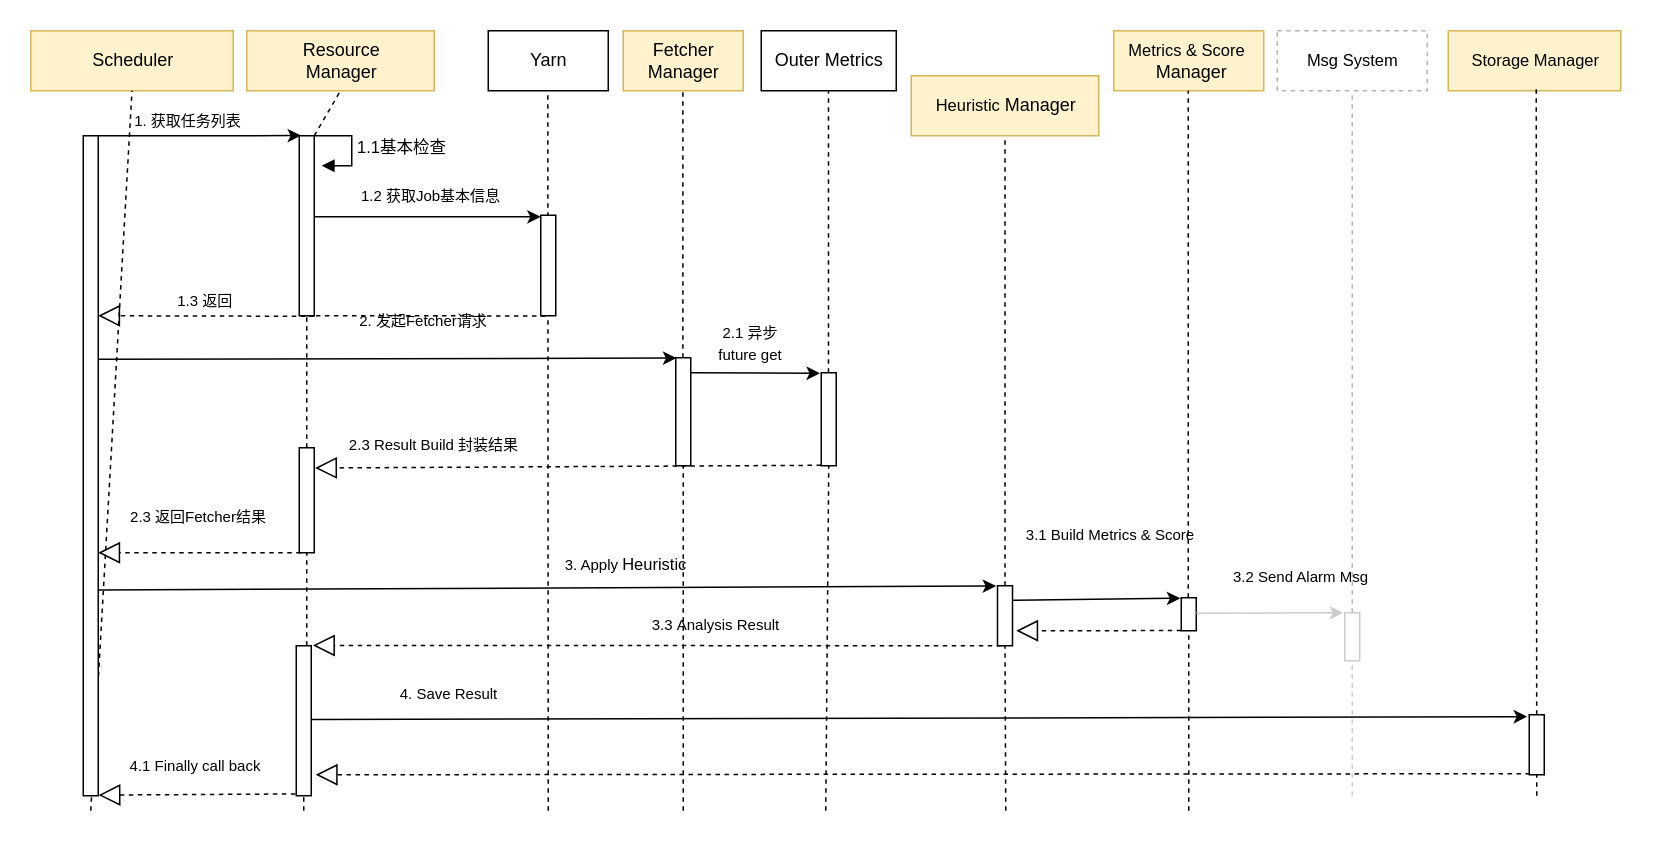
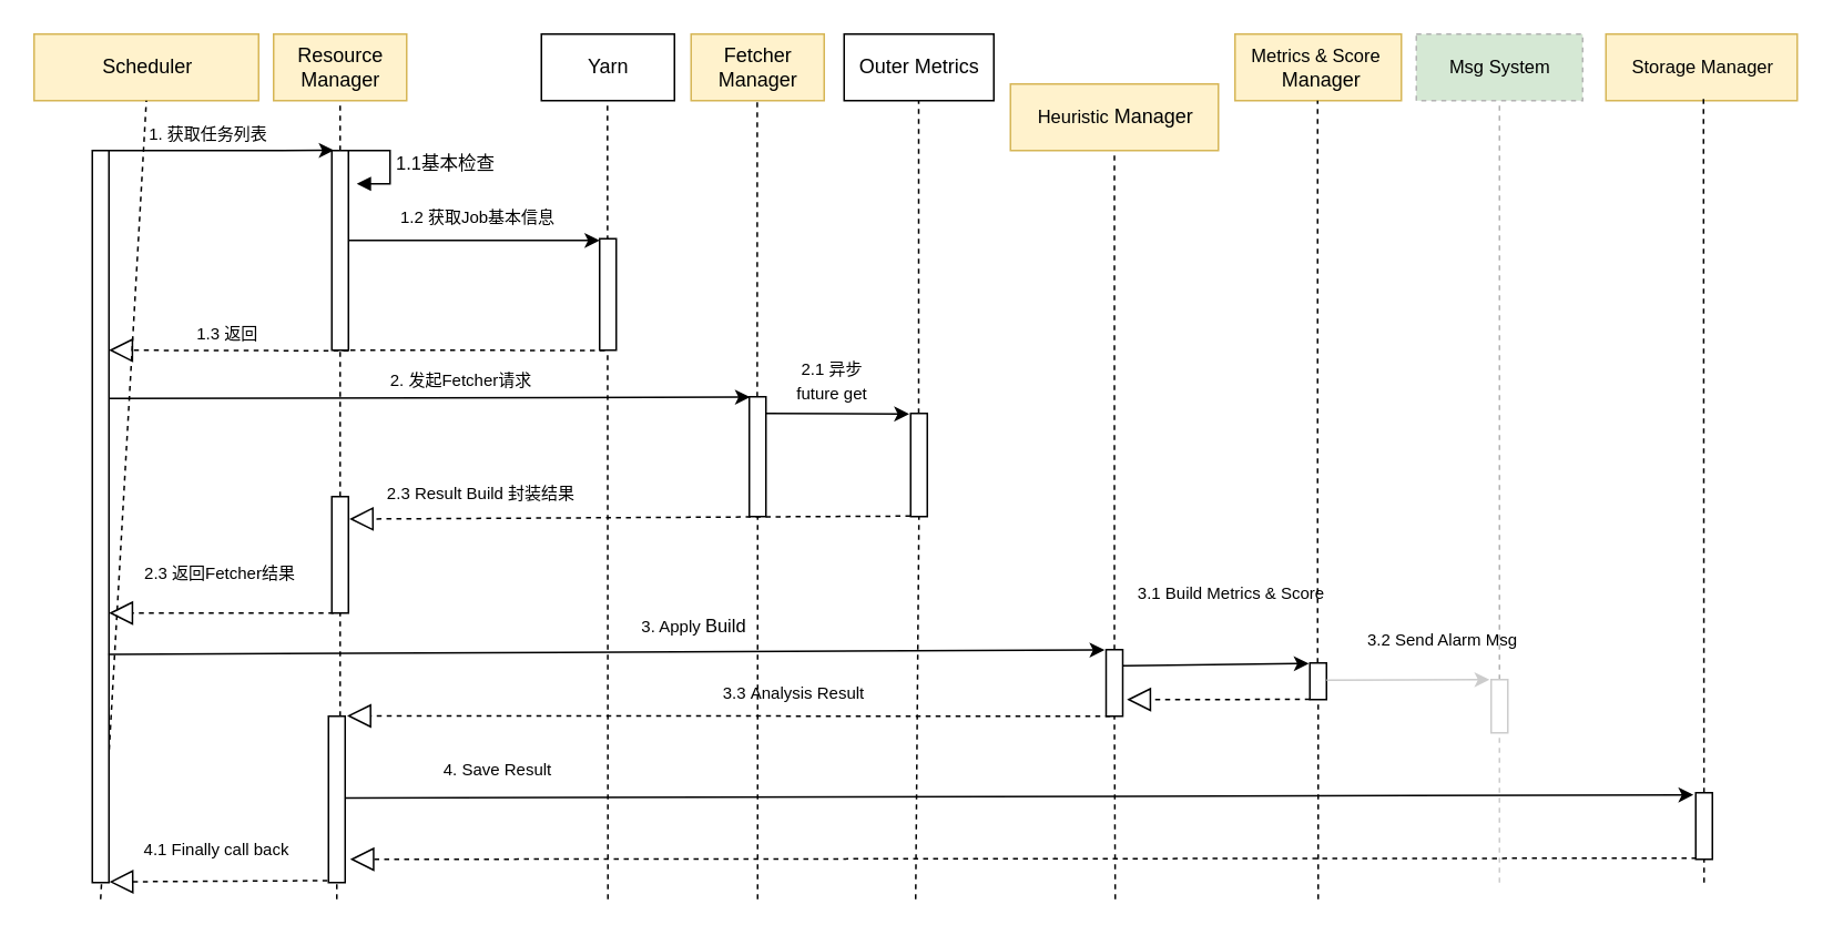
- <mxCell id="5" value="Resource&lt;br&gt;Manager" style="html=1;fillColor=#fff2cc;strokeColor=#d6b656;" vertex="1" parent="1"><mxGeometry x="164" y="20" width="125" height="40" as="geometry" /></mxCell>
+ <mxCell id="5" value="Resource&lt;br&gt;Manager" style="html=1;fillColor=#fff2cc;strokeColor=#d6b656;" vertex="1" parent="1"><mxGeometry x="164" y="20" width="80" height="40" as="geometry" /></mxCell>
- <mxCell id="50" value="&lt;span style=&quot;font-size: 11px&quot;&gt;Msg System&lt;/span&gt;" style="html=1;dashed=1;strokeColor=#B3B3B3;" vertex="1" parent="1"><mxGeometry x="851" y="20" width="100" height="40" as="geometry" /></mxCell>
+ <mxCell id="50" value="&lt;span style=&quot;font-size: 11px&quot;&gt;Msg System&lt;/span&gt;" style="html=1;dashed=1;strokeColor=#B3B3B3;fillColor=#d5e8d4;" vertex="1" parent="1"><mxGeometry x="851" y="20" width="100" height="40" as="geometry" /></mxCell>
- <mxCell id="26" value="&lt;font style=&quot;font-size: 10px&quot;&gt;2. 发起Fetcher请求&lt;/font&gt;" style="text;html=1;strokeColor=none;fillColor=none;align=center;verticalAlign=middle;whiteSpace=wrap;rounded=0;" vertex="1" parent="1"><mxGeometry x="227" y="203" width="110" height="20" as="geometry" /></mxCell>
+ <mxCell id="26" value="&lt;font style=&quot;font-size: 10px&quot;&gt;2. 发起Fetcher请求&lt;/font&gt;" style="text;html=1;strokeColor=none;fillColor=none;align=center;verticalAlign=middle;whiteSpace=wrap;rounded=0;" vertex="1" parent="1"><mxGeometry x="222" y="218" width="110" height="20" as="geometry" /></mxCell>
- <mxCell id="43" value="&lt;span style=&quot;font-size: 10px&quot;&gt;3. Apply&amp;nbsp;&lt;/span&gt;&lt;span style=&quot;font-size: 11px&quot;&gt;Heuristic&lt;/span&gt;" style="text;html=1;strokeColor=none;fillColor=none;align=center;verticalAlign=middle;whiteSpace=wrap;rounded=0;" vertex="1" parent="1"><mxGeometry x="327" y="362" width="180" height="28" as="geometry" /></mxCell>
+ <mxCell id="43" value="&lt;span style=&quot;font-size: 10px&quot;&gt;3. Apply&amp;nbsp;&lt;/span&gt;&lt;span style=&quot;font-size: 11px&quot;&gt;Build&lt;/span&gt;" style="text;html=1;strokeColor=none;fillColor=none;align=center;verticalAlign=middle;whiteSpace=wrap;rounded=0;" vertex="1" parent="1"><mxGeometry x="327" y="362" width="180" height="28" as="geometry" /></mxCell>
